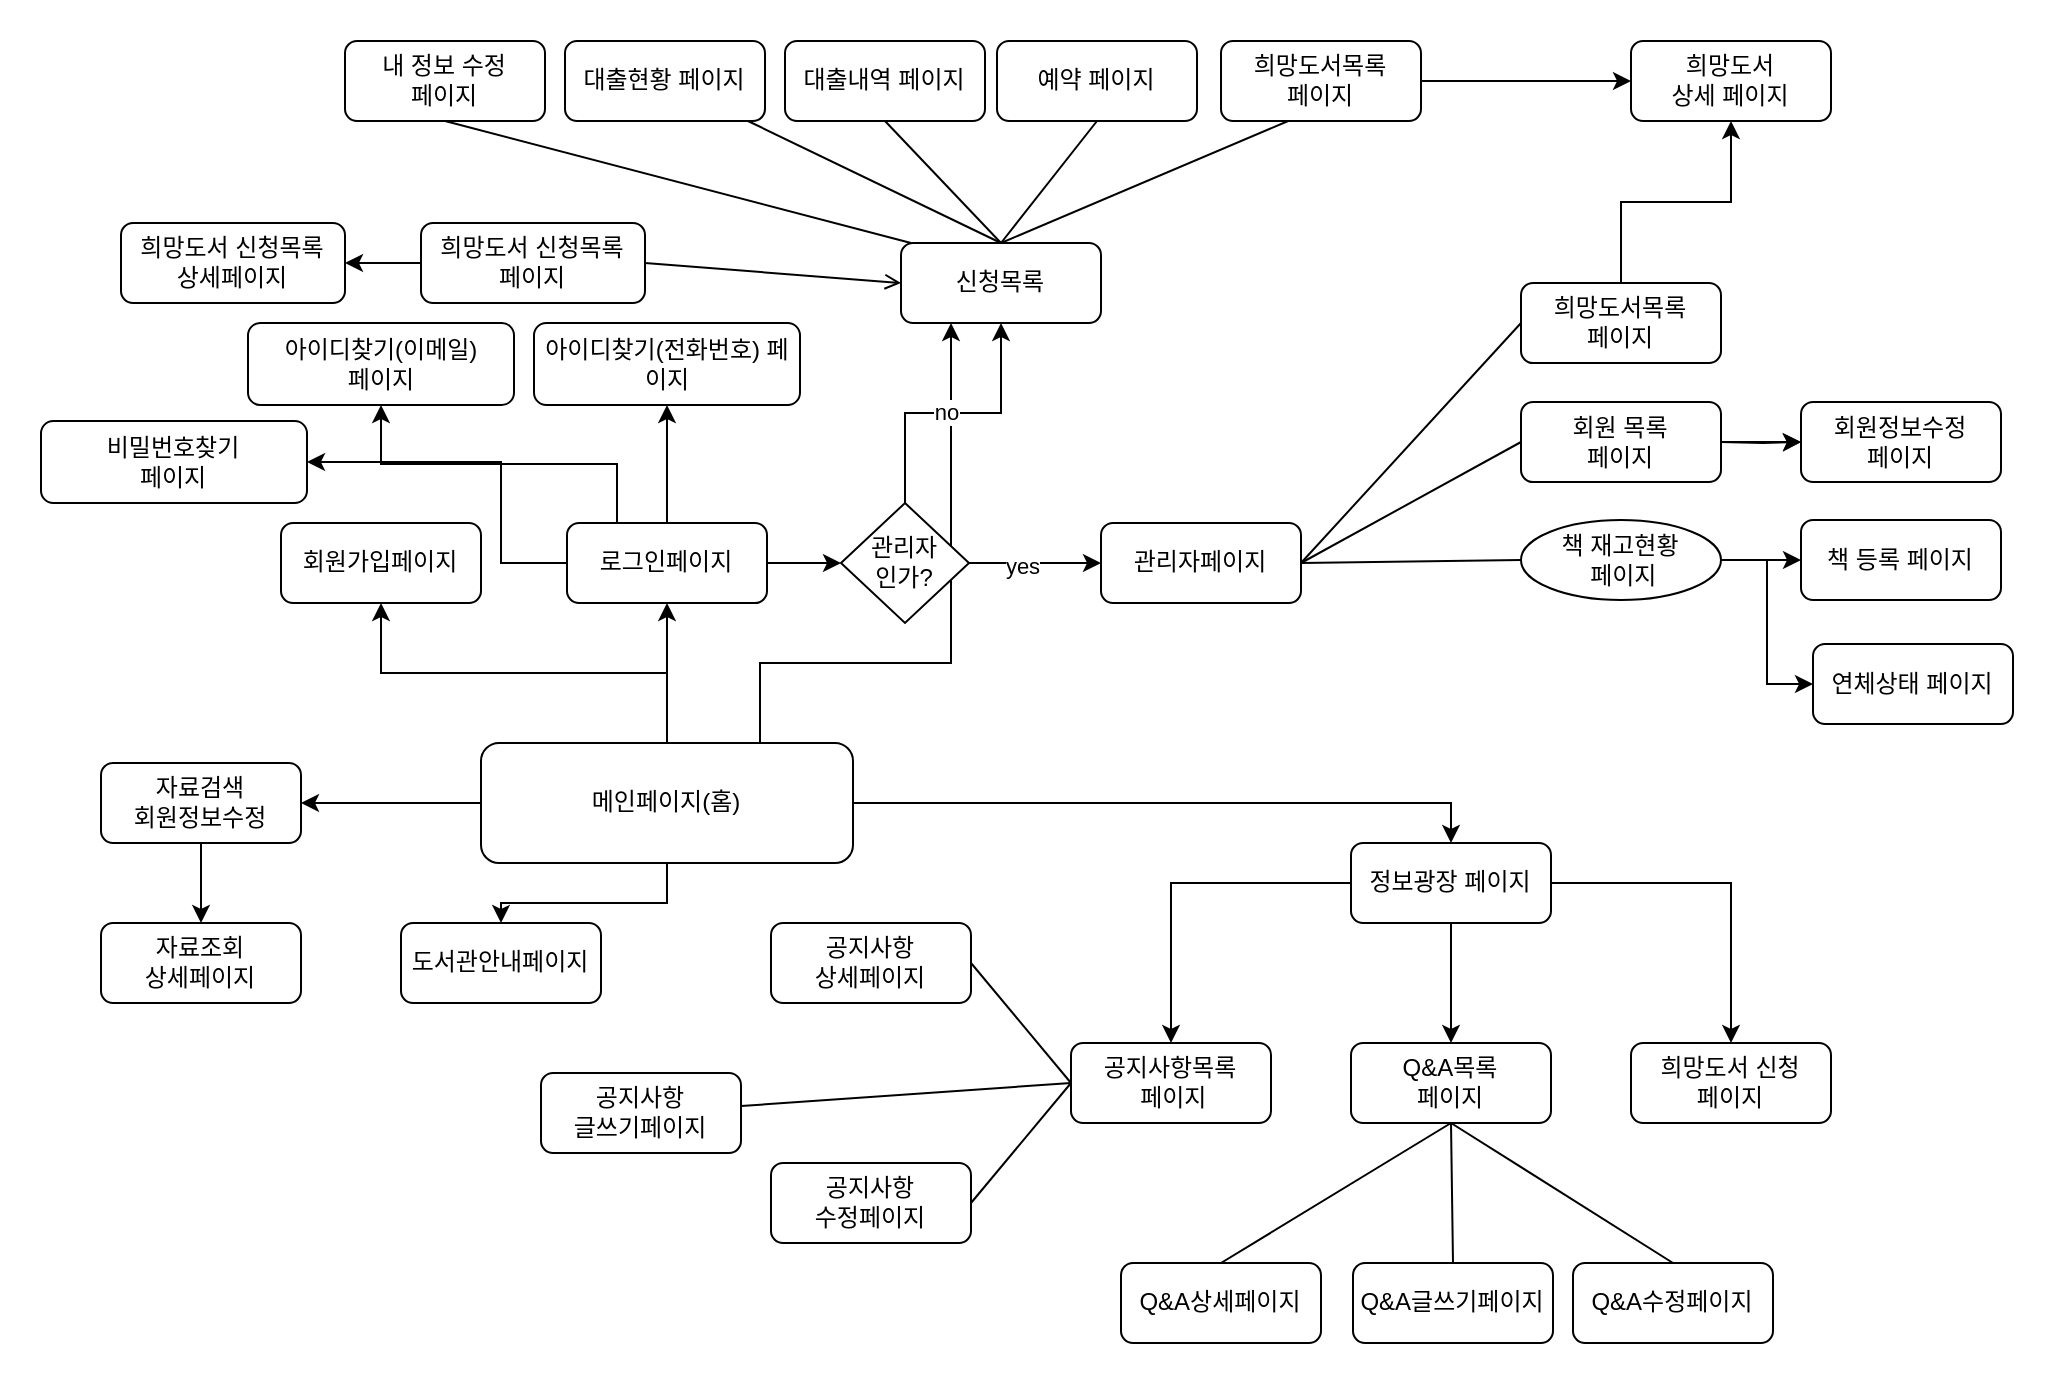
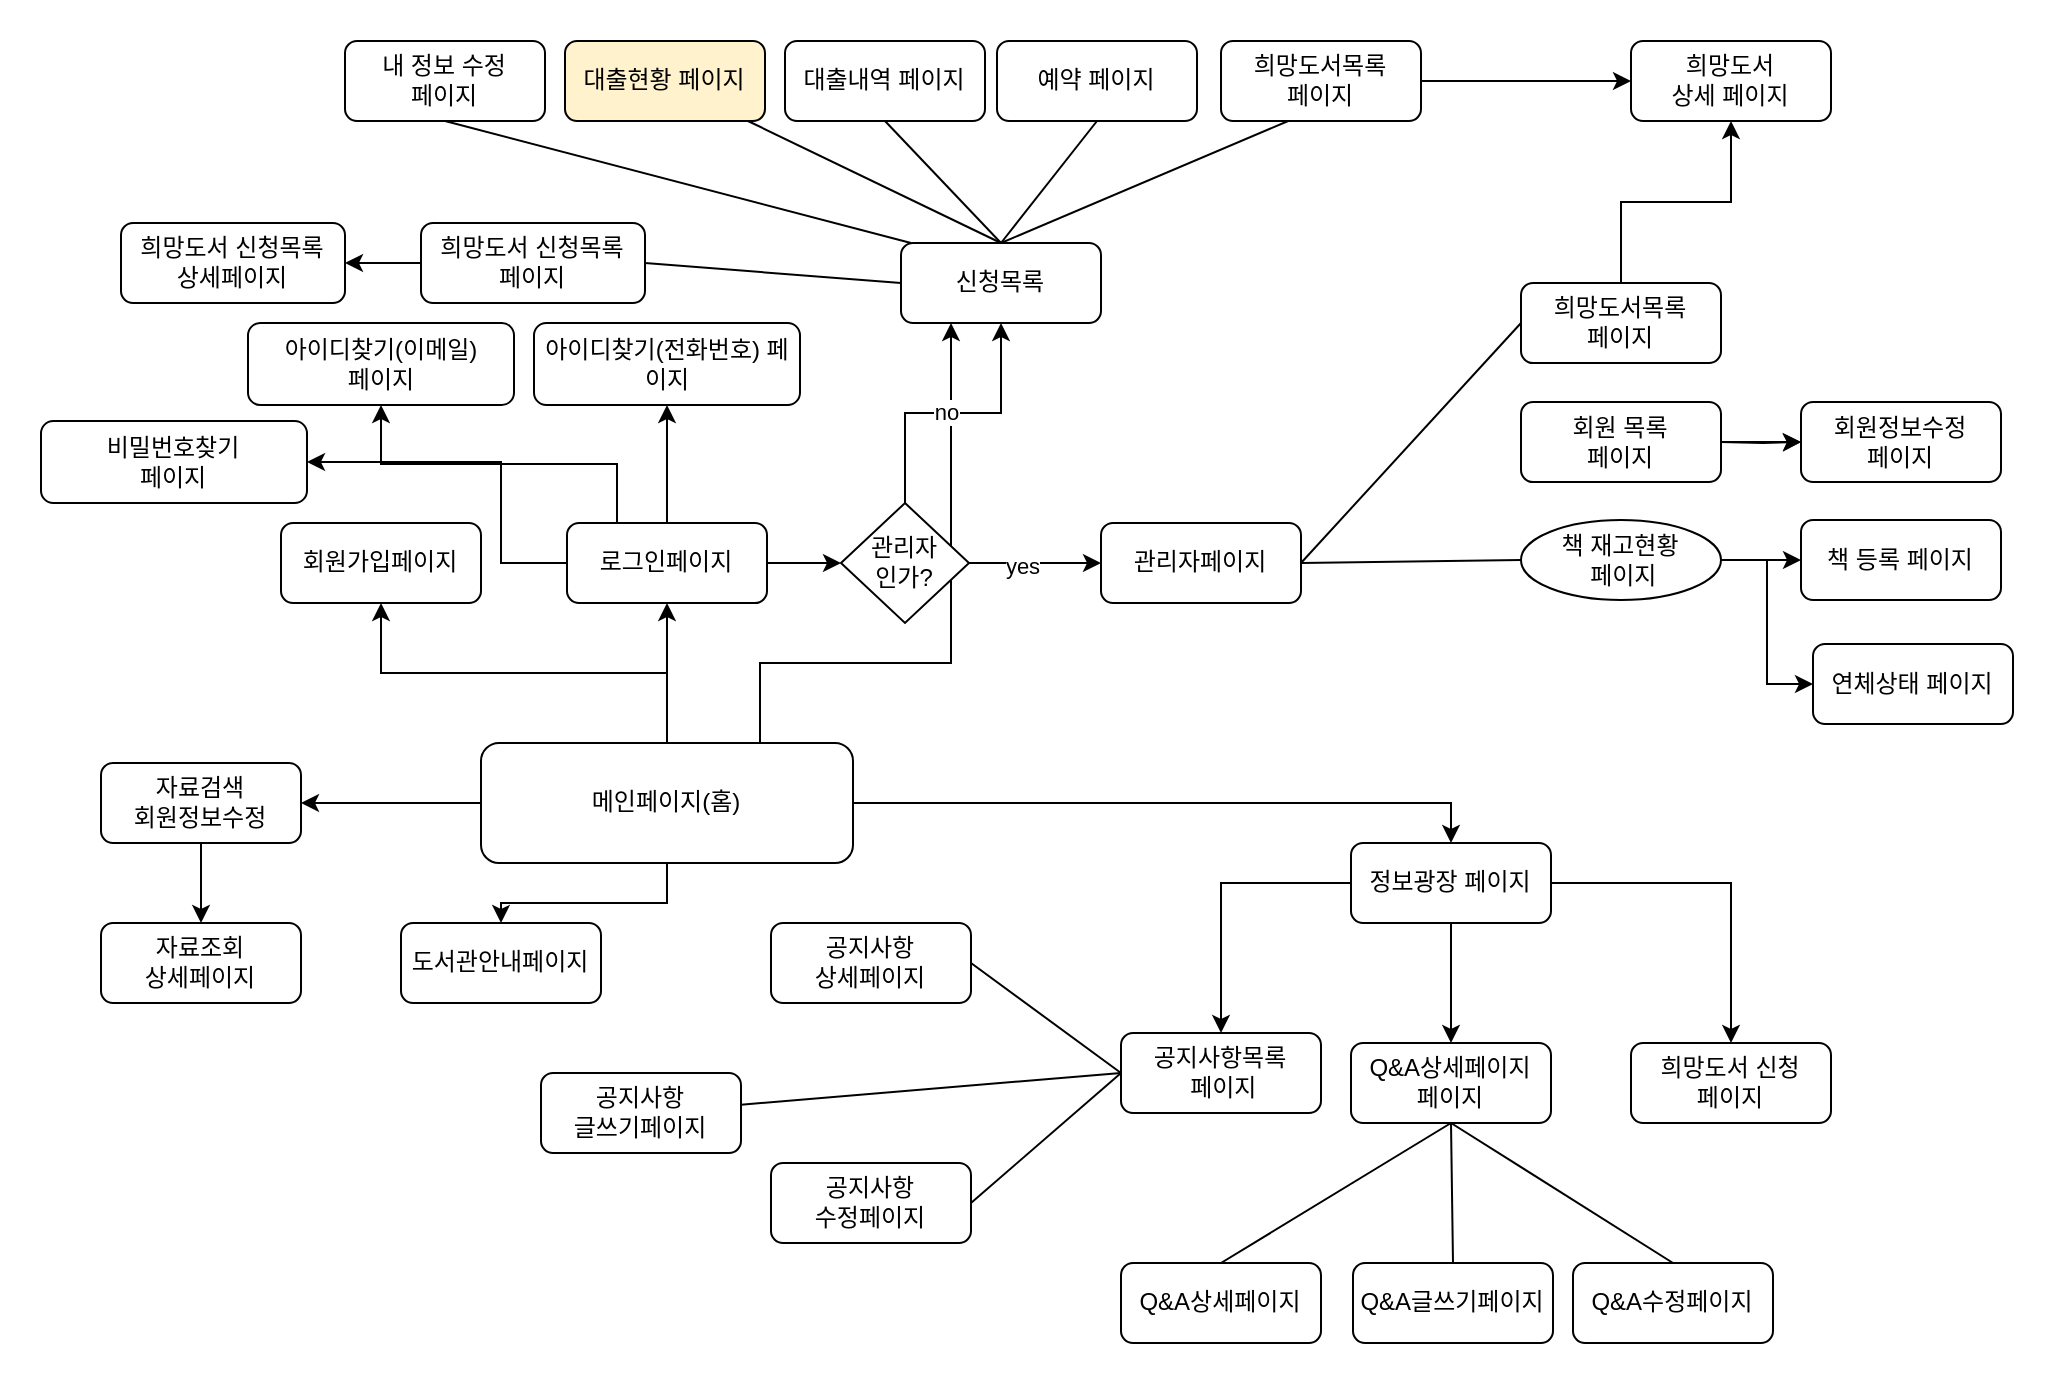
- <mxCell id="28" value="대출현황 페이지" style="rounded=1;whiteSpace=wrap;html=1;" parent="1" vertex="1"><mxGeometry x="282" y="20" width="100" height="40" as="geometry" /></mxCell>
+ <mxCell id="28" value="대출현황 페이지" style="rounded=1;whiteSpace=wrap;html=1;fillColor=#fff2cc;" parent="1" vertex="1"><mxGeometry x="282" y="20" width="100" height="40" as="geometry" /></mxCell>
- <mxCell id="67" value="" style="endArrow=open;html=1;rounded=0;exitX=1;exitY=0.5;exitDx=0;exitDy=0;entryX=0;entryY=0.5;entryDx=0;entryDy=0;" parent="1" source="66" edge="1" target="23"><mxGeometry width="50" height="50" relative="1" as="geometry"><mxPoint x="520" y="311" as="sourcePoint" /><mxPoint x="400" y="131" as="targetPoint" /></mxGeometry></mxCell>
+ <mxCell id="67" value="" style="endArrow=none;html=1;rounded=0;exitX=1;exitY=0.5;exitDx=0;exitDy=0;entryX=0;entryY=0.5;entryDx=0;entryDy=0;" parent="1" source="66" edge="1" target="23"><mxGeometry width="50" height="50" relative="1" as="geometry"><mxPoint x="520" y="311" as="sourcePoint" /><mxPoint x="400" y="131" as="targetPoint" /></mxGeometry></mxCell>
- <mxCell id="37" value="" style="endArrow=none;html=1;rounded=0;entryX=1;entryY=0.5;entryDx=0;entryDy=0;exitX=0;exitY=0.5;exitDx=0;exitDy=0;" parent="1" source="30" target="25" edge="1"><mxGeometry width="50" height="50" relative="1" as="geometry"><mxPoint x="530" y="231" as="sourcePoint" /><mxPoint x="700" y="111" as="targetPoint" /></mxGeometry></mxCell>
- <mxCell id="34" value="공지사항목록&lt;br&gt;&amp;nbsp;페이지" style="rounded=1;whiteSpace=wrap;html=1;" parent="1" vertex="1"><mxGeometry x="535" y="521" width="100" height="40" as="geometry" /></mxCell>
+ <mxCell id="34" value="공지사항목록&lt;br&gt;&amp;nbsp;페이지" style="rounded=1;whiteSpace=wrap;html=1;" parent="1" vertex="1"><mxGeometry x="560" y="516" width="100" height="40" as="geometry" /></mxCell>
- <mxCell id="17" value="Q&amp;amp;A목록&lt;br&gt;페이지" style="rounded=1;whiteSpace=wrap;html=1;" parent="1" vertex="1"><mxGeometry x="675" y="521" width="100" height="40" as="geometry" /></mxCell>
+ <mxCell id="17" value="Q&amp;amp;A상세페이지&lt;br&gt;페이지" style="rounded=1;whiteSpace=wrap;html=1;" parent="1" vertex="1"><mxGeometry x="675" y="521" width="100" height="40" as="geometry" /></mxCell>
